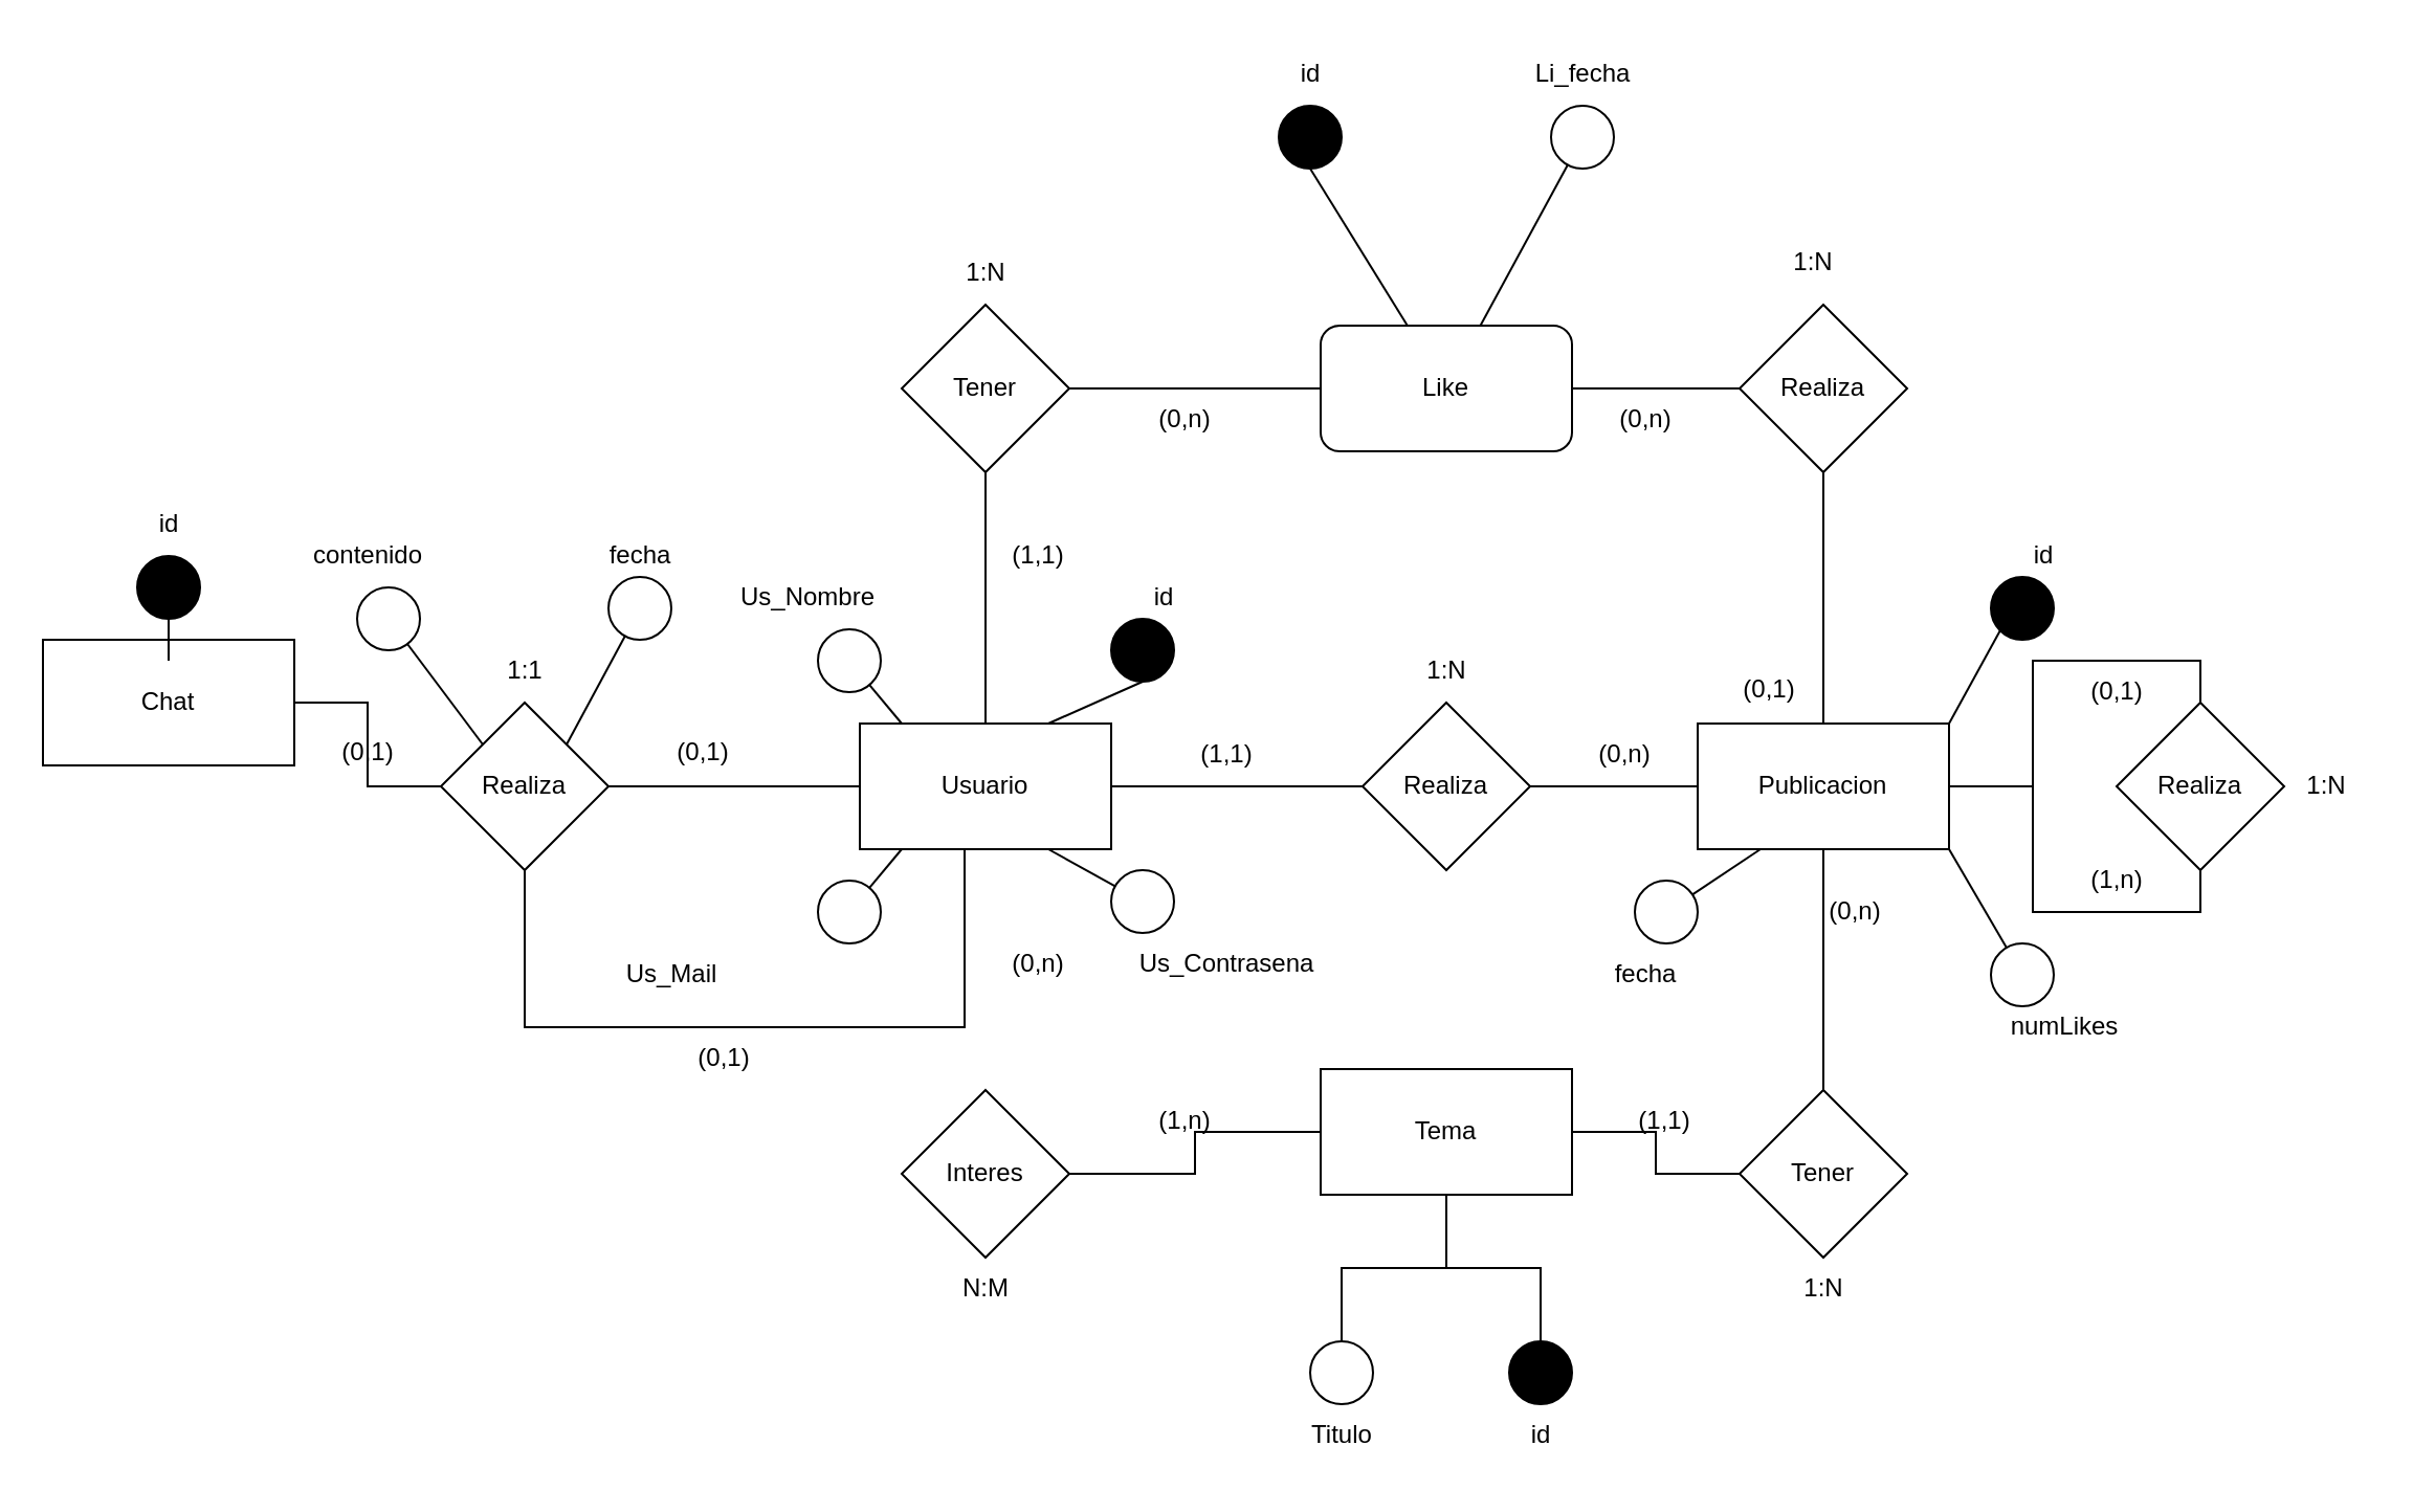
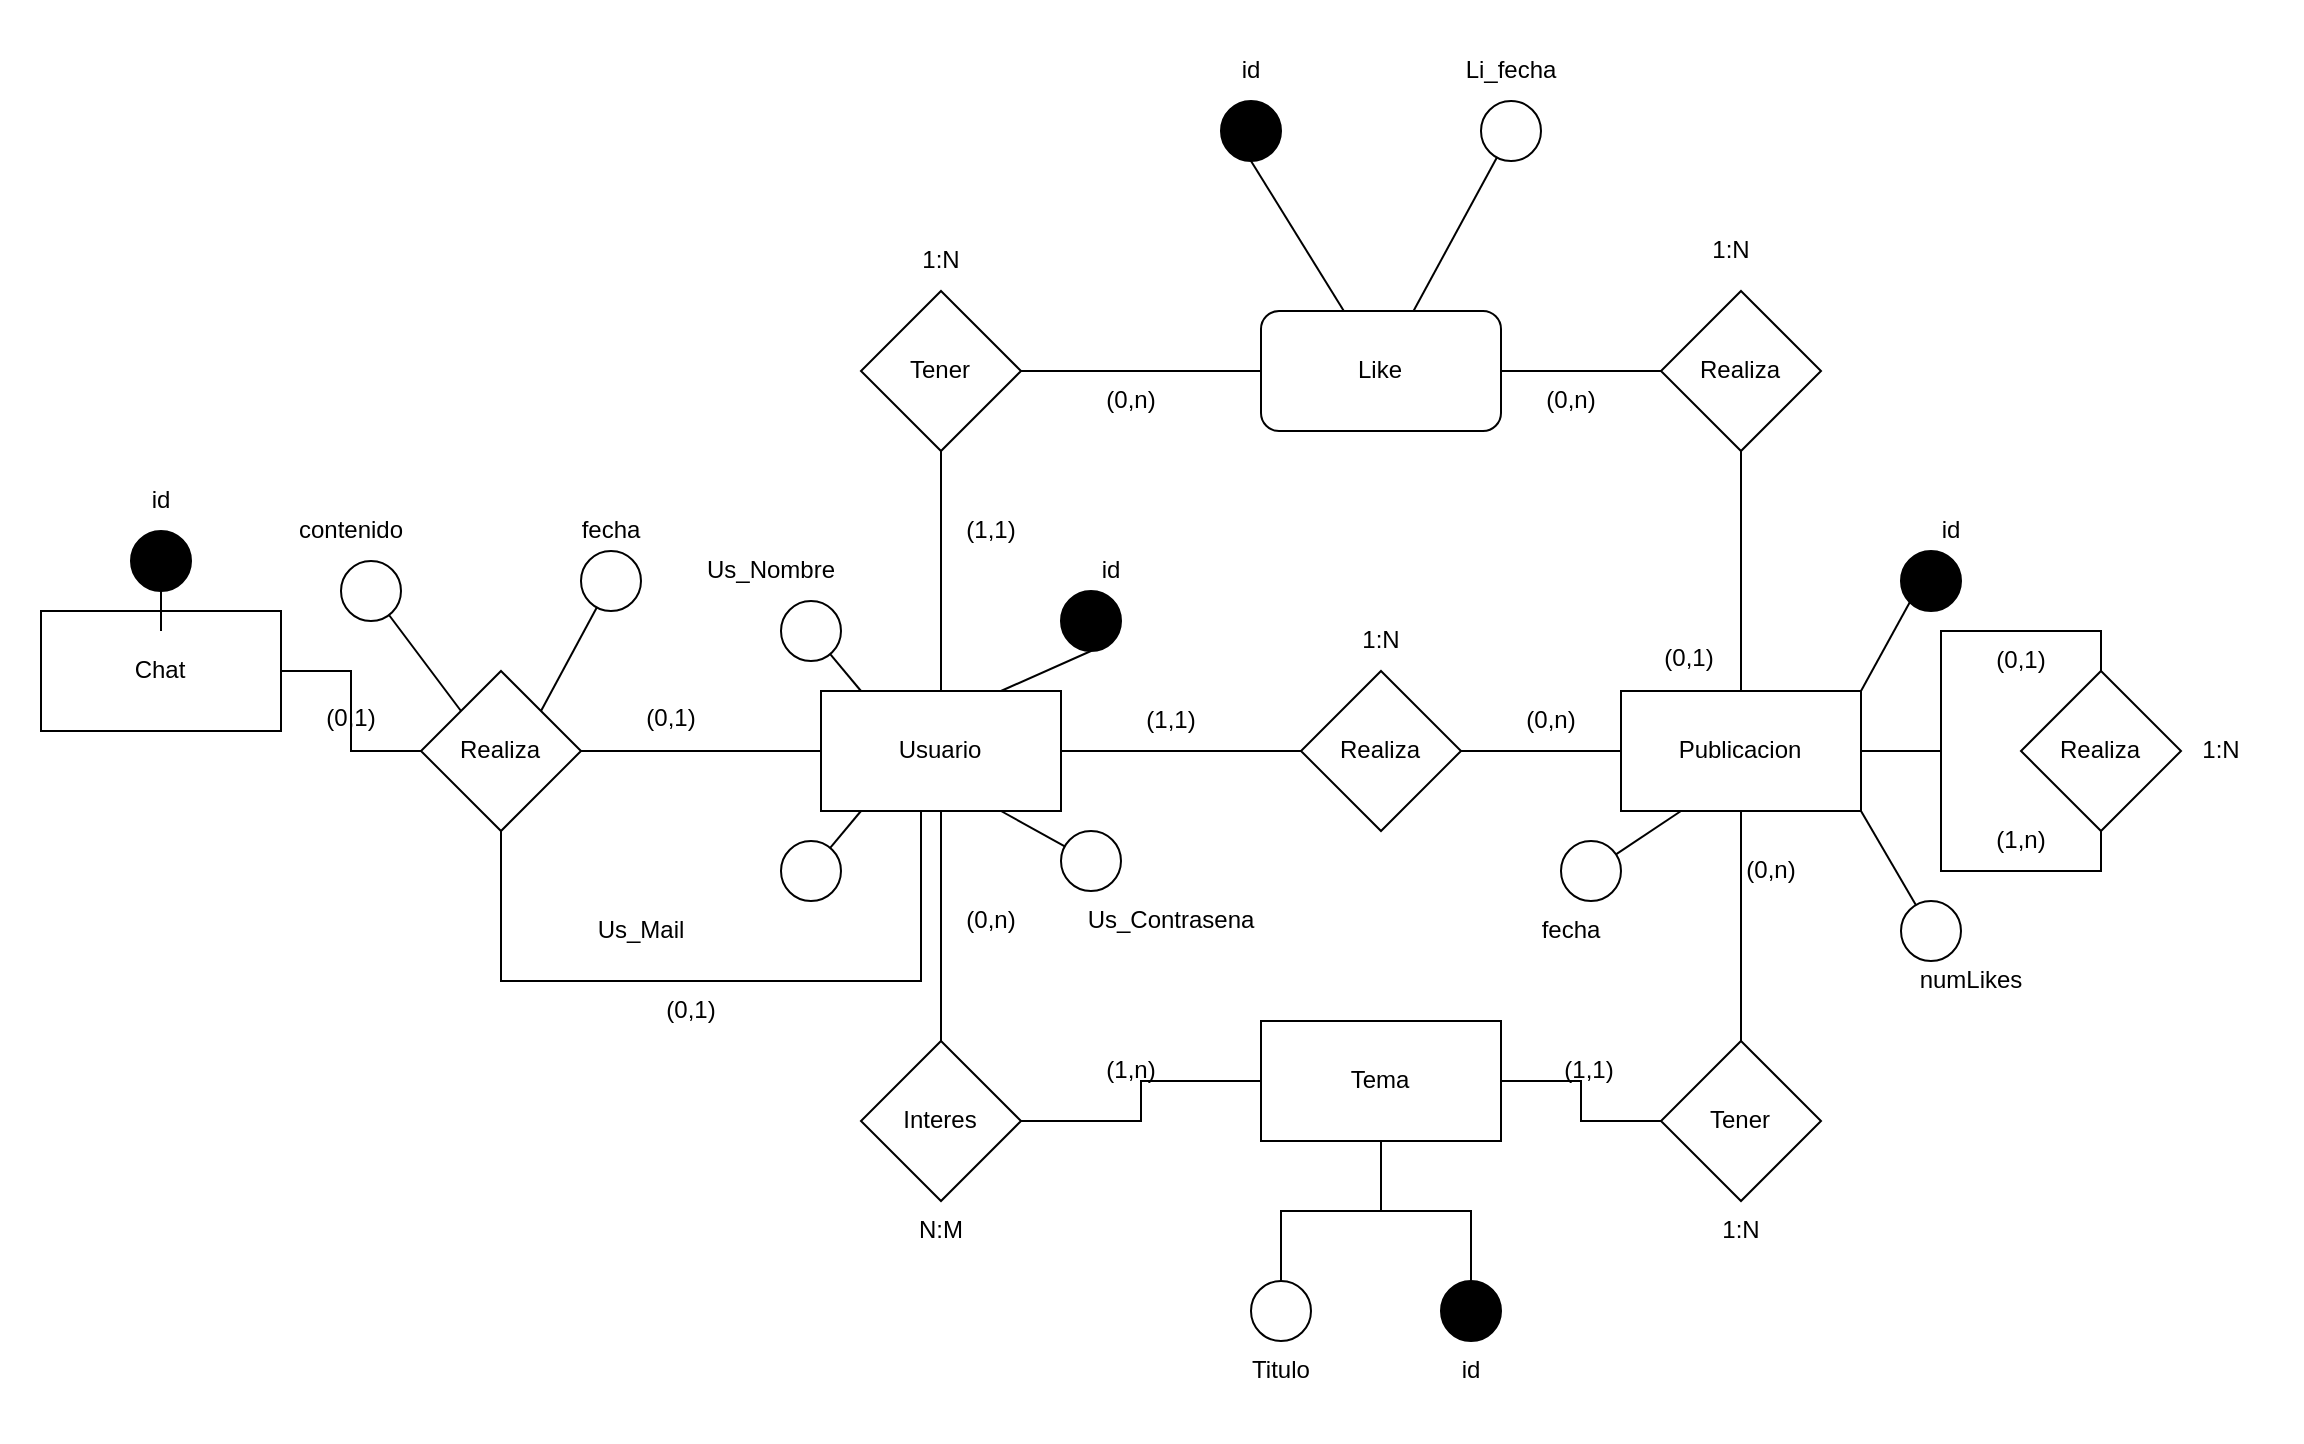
- <mxCell id="65" value="1:1" style="text;html=1;align=center;verticalAlign=middle;resizable=0;points=[];autosize=1;strokeColor=none;fillColor=none;" vertex="1" parent="1"><mxGeometry x="230" y="305" width="40" height="30" as="geometry" /></mxCell>
+ <mxCell id="7" style="edgeStyle=orthogonalEdgeStyle;rounded=0;orthogonalLoop=1;jettySize=auto;html=1;endArrow=none;endFill=0;" edge="1" parent="1" source="8" target="72"><mxGeometry relative="1" as="geometry" /></mxCell>
